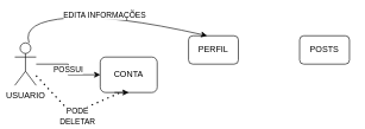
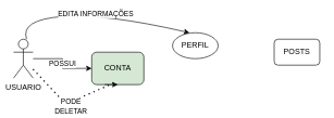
- <mxCell id="5" value="PERFIL" style="rounded=1;whiteSpace=wrap;html=1;" vertex="1" parent="1"><mxGeometry x="264" y="50" width="70" height="40" as="geometry" /></mxCell>
+ <mxCell id="5" value="PERFIL" style="ellipse;whiteSpace=wrap;html=1;" vertex="1" parent="1"><mxGeometry x="264" y="50" width="70" height="40" as="geometry" /></mxCell>
- <mxCell id="6" value="POSTS" style="rounded=1;whiteSpace=wrap;html=1;" vertex="1" parent="1"><mxGeometry x="420" y="50" width="70" height="40" as="geometry" /></mxCell>
+ <mxCell id="6" value="POSTS" style="rounded=1;whiteSpace=wrap;html=1;" vertex="1" parent="1"><mxGeometry x="420" y="60" width="70" height="40" as="geometry" /></mxCell>
- <mxCell id="4" value="CONTA" style="rounded=1;whiteSpace=wrap;html=1;" vertex="1" parent="1"><mxGeometry x="140" y="80" width="80" height="50" as="geometry" /></mxCell>
+ <mxCell id="4" value="CONTA" style="rounded=1;whiteSpace=wrap;html=1;fillColor=#d5e8d4;" vertex="1" parent="1"><mxGeometry x="140" y="80" width="80" height="50" as="geometry" /></mxCell>
